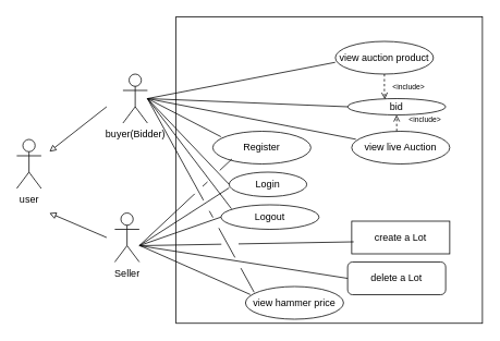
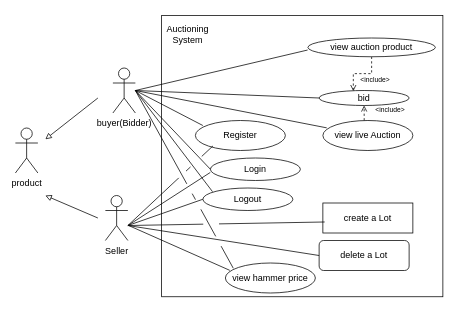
+ <mxCell id="10" value="Auctioning System" style="text;html=1;align=center;verticalAlign=middle;whiteSpace=wrap;rounded=0;" vertex="1" parent="1"><mxGeometry x="220" y="30" width="60" height="30" as="geometry" /></mxCell>
- <mxCell id="7" value="view auction product" style="ellipse;whiteSpace=wrap;html=1;fillColor=none;" vertex="1" parent="1"><mxGeometry x="410" y="50" width="120" height="40" as="geometry" /></mxCell>
+ <mxCell id="7" value="view auction product" style="ellipse;whiteSpace=wrap;html=1;fillColor=none;" vertex="1" parent="1"><mxGeometry x="410" y="50" width="170" height="25" as="geometry" /></mxCell>
- <mxCell id="23" value="Login" style="ellipse;whiteSpace=wrap;html=1;fillColor=none;" vertex="1" parent="1"><mxGeometry x="280" y="210" width="95" height="30" as="geometry" /></mxCell>
+ <mxCell id="23" value="Login" style="ellipse;whiteSpace=wrap;html=1;fillColor=none;" vertex="1" parent="1"><mxGeometry x="280" y="210" width="120" height="30" as="geometry" /></mxCell>
- <mxCell id="15" value="user" style="shape=umlActor;verticalLabelPosition=bottom;verticalAlign=top;html=1;" vertex="1" parent="1"><mxGeometry x="20" y="170" width="30" height="60" as="geometry" /></mxCell>
+ <mxCell id="15" value="product" style="shape=umlActor;verticalLabelPosition=bottom;verticalAlign=top;html=1;" vertex="1" parent="1"><mxGeometry x="20" y="170" width="30" height="60" as="geometry" /></mxCell>
